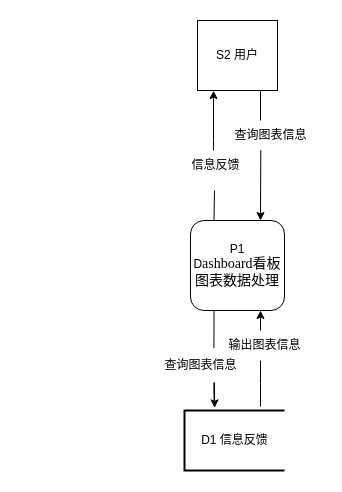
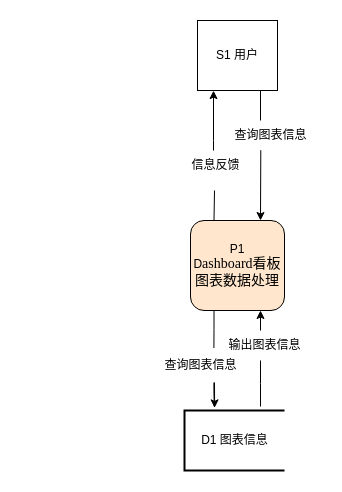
- <mxCell id="3" value="S2 用户" style="rounded=0;whiteSpace=wrap;html=1;" parent="1" vertex="1"><mxGeometry x="197" y="20" width="80" height="70" as="geometry" /></mxCell>
+ <mxCell id="3" value="S1 用户" style="rounded=0;whiteSpace=wrap;html=1;" parent="1" vertex="1"><mxGeometry x="197" y="20" width="80" height="70" as="geometry" /></mxCell>
- <mxCell id="2" value="P1 &lt;br&gt;D&lt;span style=&quot;font-family: Calibri; font-size: 10.5pt; text-align: justify; background-color: initial;&quot;&gt;ashboard看板图表数据处理&lt;/span&gt;" style="rounded=1;whiteSpace=wrap;html=1;" parent="1" vertex="1"><mxGeometry x="190" y="220" width="94" height="90" as="geometry" /></mxCell>
+ <mxCell id="2" value="P1 &lt;br&gt;D&lt;span style=&quot;font-family: Calibri; font-size: 10.5pt; text-align: justify; background-color: initial;&quot;&gt;ashboard看板图表数据处理&lt;/span&gt;" style="rounded=1;whiteSpace=wrap;html=1;fillColor=#ffe6cc;" parent="1" vertex="1"><mxGeometry x="190" y="220" width="94" height="90" as="geometry" /></mxCell>
- <mxCell id="4" value="D1 信息反馈" style="strokeWidth=2;html=1;shape=mxgraph.flowchart.annotation_1;align=center;pointerEvents=1;" parent="1" vertex="1"><mxGeometry x="184" y="410" width="100" height="60" as="geometry" /></mxCell>
+ <mxCell id="4" value="D1 图表信息" style="strokeWidth=2;html=1;shape=mxgraph.flowchart.annotation_1;align=center;pointerEvents=1;" parent="1" vertex="1"><mxGeometry x="184" y="410" width="100" height="60" as="geometry" /></mxCell>
